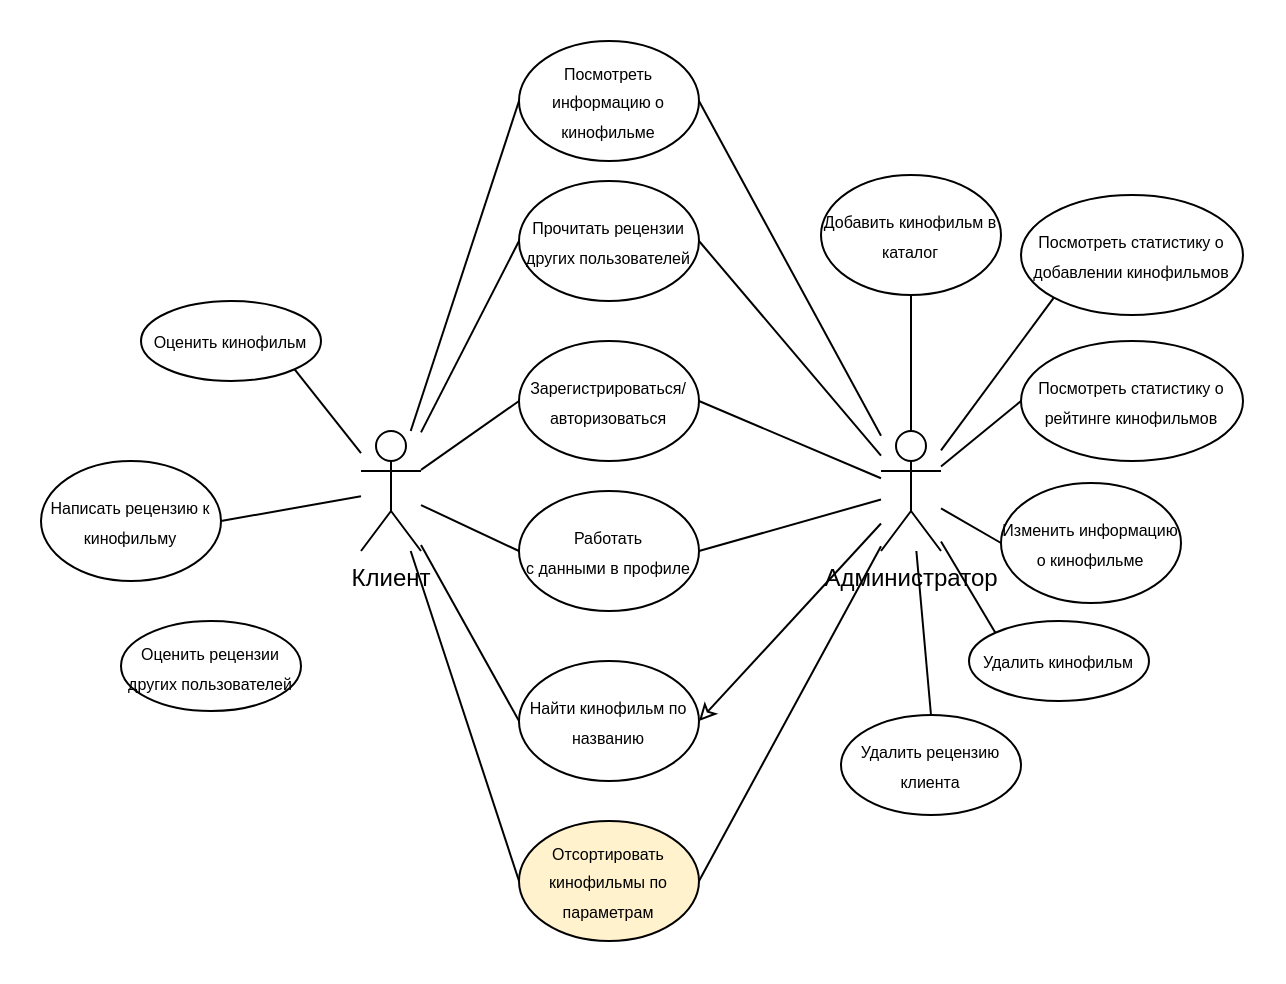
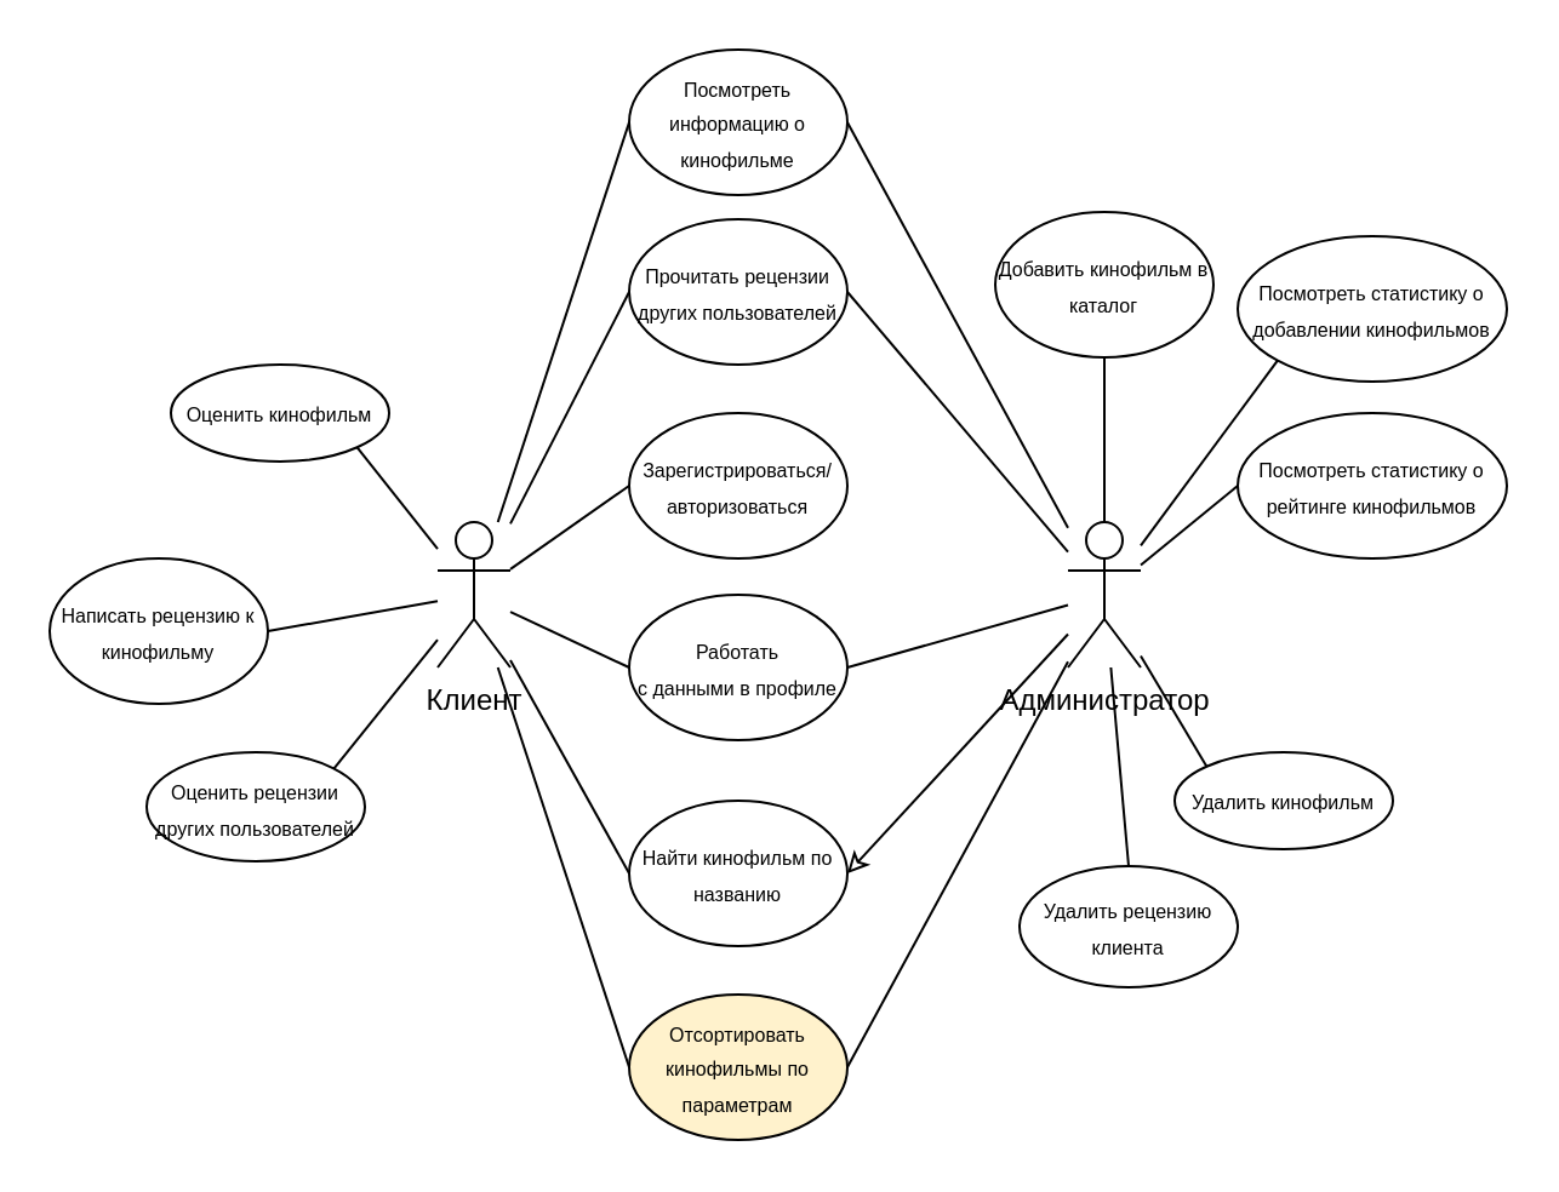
- <mxCell id="18" style="rounded=0;orthogonalLoop=1;jettySize=auto;html=1;entryX=1;entryY=0.5;entryDx=0;entryDy=0;endArrow=none;endFill=0;" parent="1" source="22" target="32" edge="1"><mxGeometry relative="1" as="geometry" /></mxCell>
- <mxCell id="13" style="rounded=0;orthogonalLoop=1;jettySize=auto;html=1;entryX=0;entryY=0.5;entryDx=0;entryDy=0;endArrow=none;endFill=0;jumpStyle=none;" parent="1" source="22" target="29" edge="1"><mxGeometry relative="1" as="geometry" /></mxCell>
- <mxCell id="29" value="&lt;span style=&quot;font-size: 8px;&quot;&gt;Изменить информацию о кинофильме&lt;/span&gt;" style="ellipse;whiteSpace=wrap;html=1;" parent="1" vertex="1"><mxGeometry x="500" y="241" width="90" height="60" as="geometry" /></mxCell>
+ <mxCell id="8" style="rounded=0;orthogonalLoop=1;jettySize=auto;html=1;entryX=1;entryY=0;entryDx=0;entryDy=0;endArrow=none;endFill=0;" parent="1" source="11" target="26" edge="1"><mxGeometry relative="1" as="geometry" /></mxCell>
